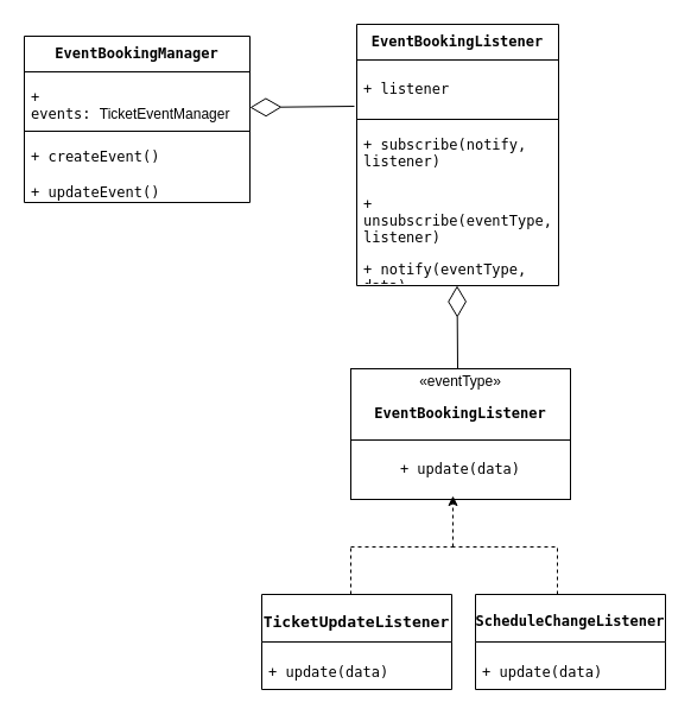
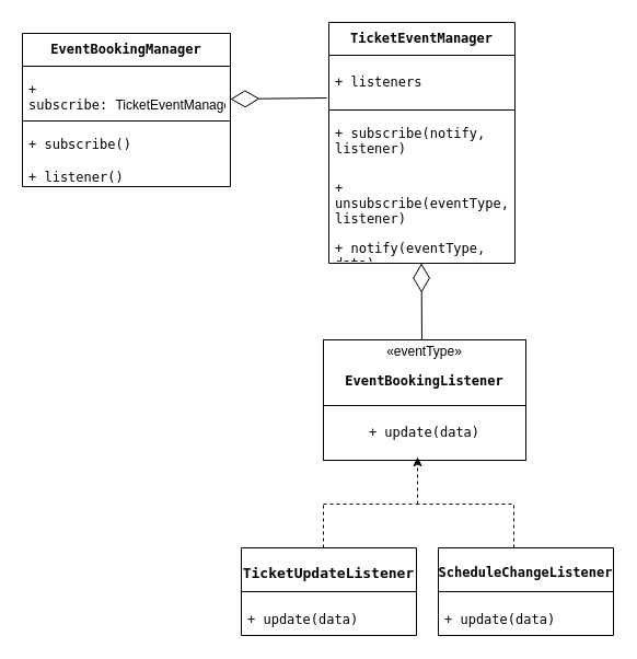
- <mxCell id="7" value="&lt;p data-pm-slice=&quot;1 1 [&amp;quot;list&amp;quot;,{&amp;quot;spread&amp;quot;:true,&amp;quot;start&amp;quot;:1400,&amp;quot;end&amp;quot;:3936},&amp;quot;regular_list_item&amp;quot;,{&amp;quot;start&amp;quot;:1920,&amp;quot;end&amp;quot;:2423},&amp;quot;list&amp;quot;,{&amp;quot;spread&amp;quot;:false,&amp;quot;start&amp;quot;:1959,&amp;quot;end&amp;quot;:2423},&amp;quot;regular_list_item&amp;quot;,{&amp;quot;start&amp;quot;:2077,&amp;quot;end&amp;quot;:2244}]&quot;&gt;&lt;code&gt;&lt;b&gt;EventBookingListener&lt;/b&gt;&lt;/code&gt;&lt;/p&gt;" style="swimlane;fontStyle=0;childLayout=stackLayout;horizontal=1;startSize=30;horizontalStack=0;resizeParent=1;resizeParentMax=0;resizeLast=0;collapsible=1;marginBottom=0;whiteSpace=wrap;html=1;" vertex="1" parent="1"><mxGeometry x="300" width="170" height="220" as="geometry" y="20" /></mxCell>
+ <mxCell id="7" value="&lt;p data-pm-slice=&quot;1 1 [&amp;quot;list&amp;quot;,{&amp;quot;spread&amp;quot;:true,&amp;quot;start&amp;quot;:1400,&amp;quot;end&amp;quot;:3936},&amp;quot;regular_list_item&amp;quot;,{&amp;quot;start&amp;quot;:1920,&amp;quot;end&amp;quot;:2423},&amp;quot;list&amp;quot;,{&amp;quot;spread&amp;quot;:false,&amp;quot;start&amp;quot;:1959,&amp;quot;end&amp;quot;:2423},&amp;quot;regular_list_item&amp;quot;,{&amp;quot;start&amp;quot;:2077,&amp;quot;end&amp;quot;:2244}]&quot;&gt;&lt;code&gt;&lt;b&gt;TicketEventManager&lt;/b&gt;&lt;/code&gt;&lt;/p&gt;" style="swimlane;fontStyle=0;childLayout=stackLayout;horizontal=1;startSize=30;horizontalStack=0;resizeParent=1;resizeParentMax=0;resizeLast=0;collapsible=1;marginBottom=0;whiteSpace=wrap;html=1;" vertex="1" parent="1"><mxGeometry x="300" width="170" height="220" as="geometry" y="20" /></mxCell>
- <mxCell id="8" value="&lt;p data-pm-slice=&quot;1 1 [&amp;quot;list&amp;quot;,{&amp;quot;spread&amp;quot;:true,&amp;quot;start&amp;quot;:1400,&amp;quot;end&amp;quot;:3936},&amp;quot;regular_list_item&amp;quot;,{&amp;quot;start&amp;quot;:1400,&amp;quot;end&amp;quot;:1918},&amp;quot;list&amp;quot;,{&amp;quot;spread&amp;quot;:false,&amp;quot;start&amp;quot;:1439,&amp;quot;end&amp;quot;:1918},&amp;quot;regular_list_item&amp;quot;,{&amp;quot;start&amp;quot;:1572,&amp;quot;end&amp;quot;:1740},&amp;quot;list&amp;quot;,{&amp;quot;spread&amp;quot;:false,&amp;quot;start&amp;quot;:1614,&amp;quot;end&amp;quot;:1740},&amp;quot;regular_list_item&amp;quot;,{&amp;quot;start&amp;quot;:1614,&amp;quot;end&amp;quot;:1740}]&quot;&gt;&lt;code&gt;+ listener&lt;/code&gt;&lt;/p&gt;" style="text;strokeColor=default;fillColor=none;align=left;verticalAlign=middle;spacingLeft=4;spacingRight=4;overflow=hidden;points=[[0,0.5],[1,0.5]];portConstraint=eastwest;rotatable=0;whiteSpace=wrap;html=1;strokeWidth=1;" vertex="1" parent="7"><mxGeometry y="30" width="170" height="50" as="geometry" /></mxCell>
+ <mxCell id="8" value="&lt;p data-pm-slice=&quot;1 1 [&amp;quot;list&amp;quot;,{&amp;quot;spread&amp;quot;:true,&amp;quot;start&amp;quot;:1400,&amp;quot;end&amp;quot;:3936},&amp;quot;regular_list_item&amp;quot;,{&amp;quot;start&amp;quot;:1400,&amp;quot;end&amp;quot;:1918},&amp;quot;list&amp;quot;,{&amp;quot;spread&amp;quot;:false,&amp;quot;start&amp;quot;:1439,&amp;quot;end&amp;quot;:1918},&amp;quot;regular_list_item&amp;quot;,{&amp;quot;start&amp;quot;:1572,&amp;quot;end&amp;quot;:1740},&amp;quot;list&amp;quot;,{&amp;quot;spread&amp;quot;:false,&amp;quot;start&amp;quot;:1614,&amp;quot;end&amp;quot;:1740},&amp;quot;regular_list_item&amp;quot;,{&amp;quot;start&amp;quot;:1614,&amp;quot;end&amp;quot;:1740}]&quot;&gt;&lt;code&gt;+ listeners&lt;/code&gt;&lt;/p&gt;" style="text;strokeColor=default;fillColor=none;align=left;verticalAlign=middle;spacingLeft=4;spacingRight=4;overflow=hidden;points=[[0,0.5],[1,0.5]];portConstraint=eastwest;rotatable=0;whiteSpace=wrap;html=1;strokeWidth=1;" vertex="1" parent="7"><mxGeometry y="30" width="170" height="50" as="geometry" /></mxCell>
- <mxCell id="3" value="&lt;p data-pm-slice=&quot;1 1 [&amp;quot;list&amp;quot;,{&amp;quot;spread&amp;quot;:true,&amp;quot;start&amp;quot;:1400,&amp;quot;end&amp;quot;:3936},&amp;quot;regular_list_item&amp;quot;,{&amp;quot;start&amp;quot;:1400,&amp;quot;end&amp;quot;:1918},&amp;quot;list&amp;quot;,{&amp;quot;spread&amp;quot;:false,&amp;quot;start&amp;quot;:1439,&amp;quot;end&amp;quot;:1918},&amp;quot;regular_list_item&amp;quot;,{&amp;quot;start&amp;quot;:1439,&amp;quot;end&amp;quot;:1569},&amp;quot;list&amp;quot;,{&amp;quot;spread&amp;quot;:false,&amp;quot;start&amp;quot;:1477,&amp;quot;end&amp;quot;:1569},&amp;quot;regular_list_item&amp;quot;,{&amp;quot;start&amp;quot;:1477,&amp;quot;end&amp;quot;:1569}]&quot;&gt;&lt;code&gt;+ events:&amp;nbsp;&lt;/code&gt;&lt;span style=&quot;background-color: transparent; color: light-dark(rgb(0, 0, 0), rgb(255, 255, 255));&quot;&gt;TicketEventManager&lt;/span&gt;&lt;/p&gt;" style="text;strokeColor=default;fillColor=none;align=left;verticalAlign=middle;spacingLeft=4;spacingRight=4;overflow=hidden;points=[[0,0.5],[1,0.5]];portConstraint=eastwest;rotatable=0;whiteSpace=wrap;html=1;strokeWidth=1;" vertex="1" parent="2"><mxGeometry y="30" width="190" height="50" as="geometry" /></mxCell>
+ <mxCell id="3" value="&lt;p data-pm-slice=&quot;1 1 [&amp;quot;list&amp;quot;,{&amp;quot;spread&amp;quot;:true,&amp;quot;start&amp;quot;:1400,&amp;quot;end&amp;quot;:3936},&amp;quot;regular_list_item&amp;quot;,{&amp;quot;start&amp;quot;:1400,&amp;quot;end&amp;quot;:1918},&amp;quot;list&amp;quot;,{&amp;quot;spread&amp;quot;:false,&amp;quot;start&amp;quot;:1439,&amp;quot;end&amp;quot;:1918},&amp;quot;regular_list_item&amp;quot;,{&amp;quot;start&amp;quot;:1439,&amp;quot;end&amp;quot;:1569},&amp;quot;list&amp;quot;,{&amp;quot;spread&amp;quot;:false,&amp;quot;start&amp;quot;:1477,&amp;quot;end&amp;quot;:1569},&amp;quot;regular_list_item&amp;quot;,{&amp;quot;start&amp;quot;:1477,&amp;quot;end&amp;quot;:1569}]&quot;&gt;&lt;code&gt;+ subscribe:&amp;nbsp;&lt;/code&gt;&lt;span style=&quot;background-color: transparent; color: light-dark(rgb(0, 0, 0), rgb(255, 255, 255));&quot;&gt;TicketEventManager&lt;/span&gt;&lt;/p&gt;" style="text;strokeColor=default;fillColor=none;align=left;verticalAlign=middle;spacingLeft=4;spacingRight=4;overflow=hidden;points=[[0,0.5],[1,0.5]];portConstraint=eastwest;rotatable=0;whiteSpace=wrap;html=1;strokeWidth=1;" vertex="1" parent="2"><mxGeometry y="30" width="190" height="50" as="geometry" /></mxCell>
- <mxCell id="4" value="&lt;p data-pm-slice=&quot;1 1 [&amp;quot;list&amp;quot;,{&amp;quot;spread&amp;quot;:true,&amp;quot;start&amp;quot;:1400,&amp;quot;end&amp;quot;:3936},&amp;quot;regular_list_item&amp;quot;,{&amp;quot;start&amp;quot;:1920,&amp;quot;end&amp;quot;:2423},&amp;quot;list&amp;quot;,{&amp;quot;spread&amp;quot;:false,&amp;quot;start&amp;quot;:1959,&amp;quot;end&amp;quot;:2423},&amp;quot;regular_list_item&amp;quot;,{&amp;quot;start&amp;quot;:1959,&amp;quot;end&amp;quot;:2074},&amp;quot;list&amp;quot;,{&amp;quot;spread&amp;quot;:false,&amp;quot;start&amp;quot;:1996,&amp;quot;end&amp;quot;:2074},&amp;quot;regular_list_item&amp;quot;,{&amp;quot;start&amp;quot;:1996,&amp;quot;end&amp;quot;:2074}]&quot;&gt;&lt;code&gt;+ createEvent()&lt;/code&gt;&lt;/p&gt;" style="text;strokeColor=none;fillColor=none;align=left;verticalAlign=middle;spacingLeft=4;spacingRight=4;overflow=hidden;points=[[0,0.5],[1,0.5]];portConstraint=eastwest;rotatable=0;whiteSpace=wrap;html=1;" vertex="1" parent="2"><mxGeometry y="80" width="190" height="30" as="geometry" /></mxCell>
+ <mxCell id="4" value="&lt;p data-pm-slice=&quot;1 1 [&amp;quot;list&amp;quot;,{&amp;quot;spread&amp;quot;:true,&amp;quot;start&amp;quot;:1400,&amp;quot;end&amp;quot;:3936},&amp;quot;regular_list_item&amp;quot;,{&amp;quot;start&amp;quot;:1920,&amp;quot;end&amp;quot;:2423},&amp;quot;list&amp;quot;,{&amp;quot;spread&amp;quot;:false,&amp;quot;start&amp;quot;:1959,&amp;quot;end&amp;quot;:2423},&amp;quot;regular_list_item&amp;quot;,{&amp;quot;start&amp;quot;:1959,&amp;quot;end&amp;quot;:2074},&amp;quot;list&amp;quot;,{&amp;quot;spread&amp;quot;:false,&amp;quot;start&amp;quot;:1996,&amp;quot;end&amp;quot;:2074},&amp;quot;regular_list_item&amp;quot;,{&amp;quot;start&amp;quot;:1996,&amp;quot;end&amp;quot;:2074}]&quot;&gt;&lt;code&gt;+ subscribe()&lt;/code&gt;&lt;/p&gt;" style="text;strokeColor=none;fillColor=none;align=left;verticalAlign=middle;spacingLeft=4;spacingRight=4;overflow=hidden;points=[[0,0.5],[1,0.5]];portConstraint=eastwest;rotatable=0;whiteSpace=wrap;html=1;" vertex="1" parent="2"><mxGeometry y="80" width="190" height="30" as="geometry" /></mxCell>
- <mxCell id="5" value="&lt;p data-pm-slice=&quot;1 1 [&amp;quot;list&amp;quot;,{&amp;quot;spread&amp;quot;:true,&amp;quot;start&amp;quot;:1400,&amp;quot;end&amp;quot;:3936},&amp;quot;regular_list_item&amp;quot;,{&amp;quot;start&amp;quot;:1920,&amp;quot;end&amp;quot;:2423},&amp;quot;list&amp;quot;,{&amp;quot;spread&amp;quot;:false,&amp;quot;start&amp;quot;:1959,&amp;quot;end&amp;quot;:2423},&amp;quot;regular_list_item&amp;quot;,{&amp;quot;start&amp;quot;:1959,&amp;quot;end&amp;quot;:2074},&amp;quot;list&amp;quot;,{&amp;quot;spread&amp;quot;:false,&amp;quot;start&amp;quot;:1996,&amp;quot;end&amp;quot;:2074},&amp;quot;regular_list_item&amp;quot;,{&amp;quot;start&amp;quot;:1996,&amp;quot;end&amp;quot;:2074}]&quot;&gt;&lt;code&gt;+ updateEvent()&lt;/code&gt;&lt;/p&gt;" style="text;strokeColor=none;fillColor=none;align=left;verticalAlign=middle;spacingLeft=4;spacingRight=4;overflow=hidden;points=[[0,0.5],[1,0.5]];portConstraint=eastwest;rotatable=0;whiteSpace=wrap;html=1;" vertex="1" parent="2"><mxGeometry y="110" width="190" height="30" as="geometry" /></mxCell>
+ <mxCell id="5" value="&lt;p data-pm-slice=&quot;1 1 [&amp;quot;list&amp;quot;,{&amp;quot;spread&amp;quot;:true,&amp;quot;start&amp;quot;:1400,&amp;quot;end&amp;quot;:3936},&amp;quot;regular_list_item&amp;quot;,{&amp;quot;start&amp;quot;:1920,&amp;quot;end&amp;quot;:2423},&amp;quot;list&amp;quot;,{&amp;quot;spread&amp;quot;:false,&amp;quot;start&amp;quot;:1959,&amp;quot;end&amp;quot;:2423},&amp;quot;regular_list_item&amp;quot;,{&amp;quot;start&amp;quot;:1959,&amp;quot;end&amp;quot;:2074},&amp;quot;list&amp;quot;,{&amp;quot;spread&amp;quot;:false,&amp;quot;start&amp;quot;:1996,&amp;quot;end&amp;quot;:2074},&amp;quot;regular_list_item&amp;quot;,{&amp;quot;start&amp;quot;:1996,&amp;quot;end&amp;quot;:2074}]&quot;&gt;&lt;code&gt;+ listener()&lt;/code&gt;&lt;/p&gt;" style="text;strokeColor=none;fillColor=none;align=left;verticalAlign=middle;spacingLeft=4;spacingRight=4;overflow=hidden;points=[[0,0.5],[1,0.5]];portConstraint=eastwest;rotatable=0;whiteSpace=wrap;html=1;" vertex="1" parent="2"><mxGeometry y="110" width="190" height="30" as="geometry" /></mxCell>
